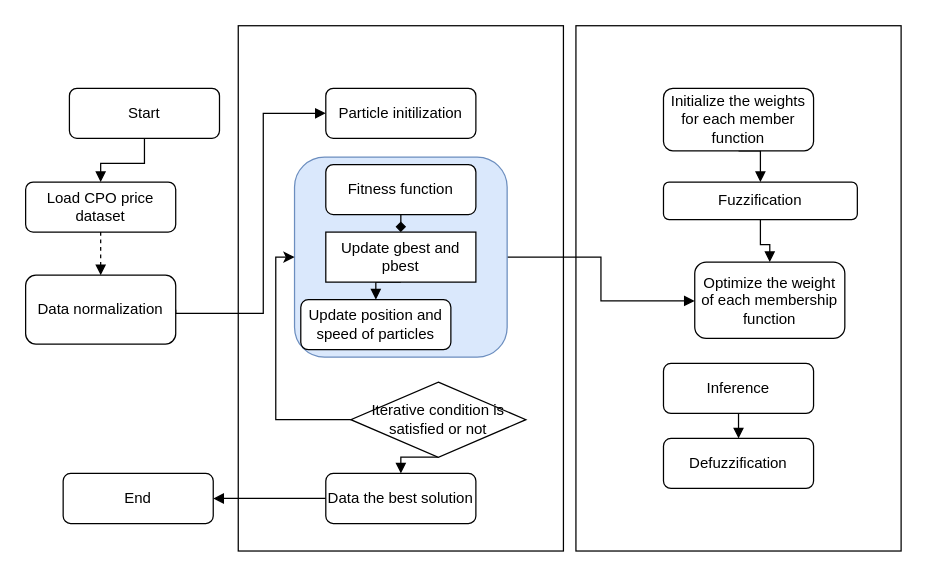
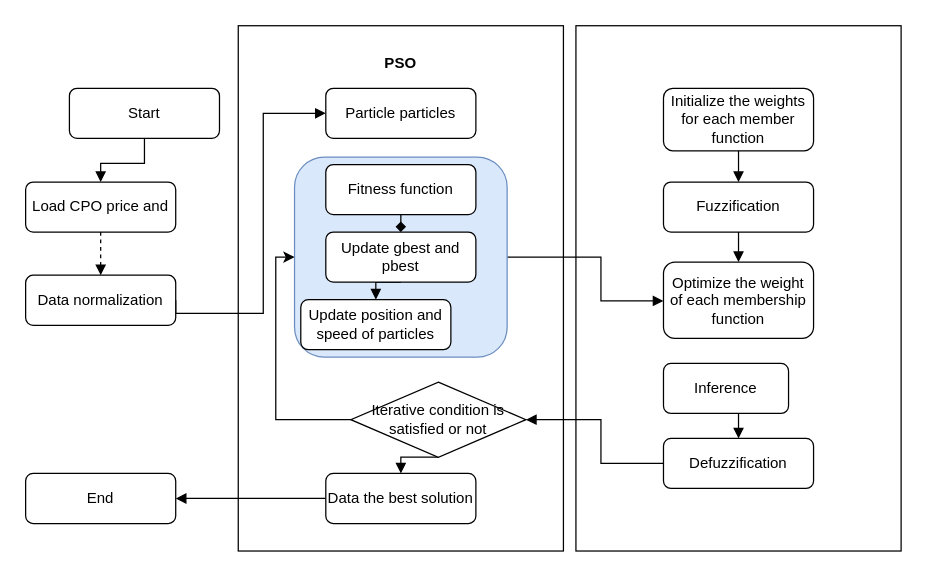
+ <mxCell id="8" value="PSO" style="text;html=1;strokeColor=none;fillColor=none;align=center;verticalAlign=middle;whiteSpace=wrap;rounded=0;fontStyle=1" parent="1" vertex="1"><mxGeometry x="290" y="35" width="60" height="30" as="geometry" /></mxCell>
- <mxCell id="9" value="Particle initilization" style="rounded=1;whiteSpace=wrap;html=1;" parent="1" vertex="1"><mxGeometry x="260" y="70" width="120" height="40" as="geometry" /></mxCell>
+ <mxCell id="9" value="Particle particles" style="rounded=1;whiteSpace=wrap;html=1;" parent="1" vertex="1"><mxGeometry x="260" y="70" width="120" height="40" as="geometry" /></mxCell>
- <mxCell id="25" value="Fuzzification" style="rounded=1;whiteSpace=wrap;html=1;" parent="1" vertex="1"><mxGeometry x="530" y="145" width="155" height="30" as="geometry" /></mxCell>
+ <mxCell id="25" value="Fuzzification" style="rounded=1;whiteSpace=wrap;html=1;" parent="1" vertex="1"><mxGeometry x="530" y="145" width="120" height="40" as="geometry" /></mxCell>
- <mxCell id="34" value="Load CPO price dataset" style="rounded=1;whiteSpace=wrap;html=1;" parent="1" vertex="1"><mxGeometry x="20" y="145" width="120" height="40" as="geometry" /></mxCell>
+ <mxCell id="34" value="Load CPO price and" style="rounded=1;whiteSpace=wrap;html=1;" parent="1" vertex="1"><mxGeometry x="20" y="145" width="120" height="40" as="geometry" /></mxCell>
- <mxCell id="13" value="Update gbest and pbest" style="whiteSpace=wrap;html=1;rounded=0;" parent="1" vertex="1"><mxGeometry x="260" y="185" width="120" height="40" as="geometry" /></mxCell>
+ <mxCell id="13" value="Update gbest and pbest" style="rounded=1;whiteSpace=wrap;html=1;" parent="1" vertex="1"><mxGeometry x="260" y="185" width="120" height="40" as="geometry" /></mxCell>
- <mxCell id="35" value="Optimize the weight of each membership function" style="rounded=1;whiteSpace=wrap;html=1;" parent="1" vertex="1"><mxGeometry x="555" y="209" width="120" height="61" as="geometry" /></mxCell>
+ <mxCell id="35" value="Optimize the weight of each membership function" style="rounded=1;whiteSpace=wrap;html=1;" parent="1" vertex="1"><mxGeometry x="530" y="209" width="120" height="61" as="geometry" /></mxCell>
- <mxCell id="32" value="Data normalization" style="rounded=1;whiteSpace=wrap;html=1;" parent="1" vertex="1"><mxGeometry x="20" y="219.5" width="120" height="55" as="geometry" /></mxCell>
+ <mxCell id="32" value="Data normalization" style="rounded=1;whiteSpace=wrap;html=1;" parent="1" vertex="1"><mxGeometry x="20" y="219.5" width="120" height="40" as="geometry" /></mxCell>
- <mxCell id="27" value="Inference" style="rounded=1;whiteSpace=wrap;html=1;" parent="1" vertex="1"><mxGeometry x="530" y="290" width="120" height="40" as="geometry" /></mxCell>
+ <mxCell id="27" value="Inference" style="rounded=1;whiteSpace=wrap;html=1;" parent="1" vertex="1"><mxGeometry x="530" y="290" width="100" height="40" as="geometry" /></mxCell>
+ <mxCell id="28" style="edgeStyle=orthogonalEdgeStyle;rounded=0;orthogonalLoop=1;jettySize=auto;html=1;exitX=0;exitY=0.5;exitDx=0;exitDy=0;entryX=1;entryY=0.5;entryDx=0;entryDy=0;endArrow=block;endFill=1;" parent="1" source="29" target="17" edge="1"><mxGeometry relative="1" as="geometry"><Array as="points"><mxPoint x="480" y="370" /><mxPoint x="480" y="335" /></Array></mxGeometry></mxCell>
- <mxCell id="20" value="End" style="rounded=1;whiteSpace=wrap;html=1;" parent="1" vertex="1"><mxGeometry x="50" y="378" width="120" height="40" as="geometry" /></mxCell>
+ <mxCell id="20" value="End" style="rounded=1;whiteSpace=wrap;html=1;" parent="1" vertex="1"><mxGeometry x="20" y="378" width="120" height="40" as="geometry" /></mxCell>
